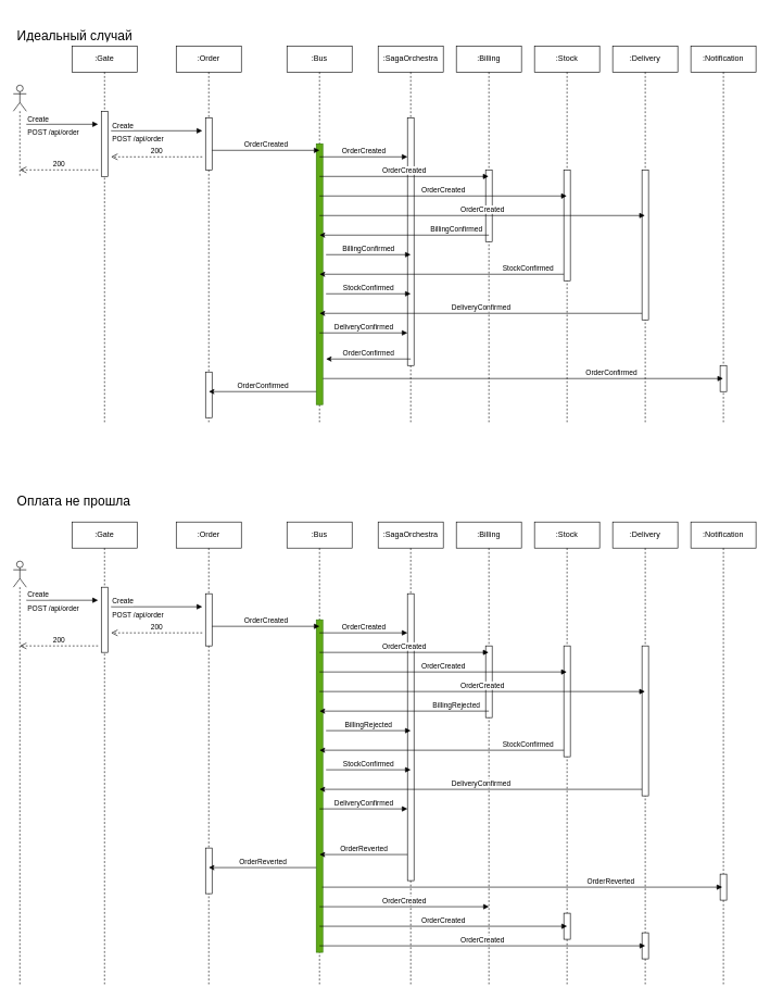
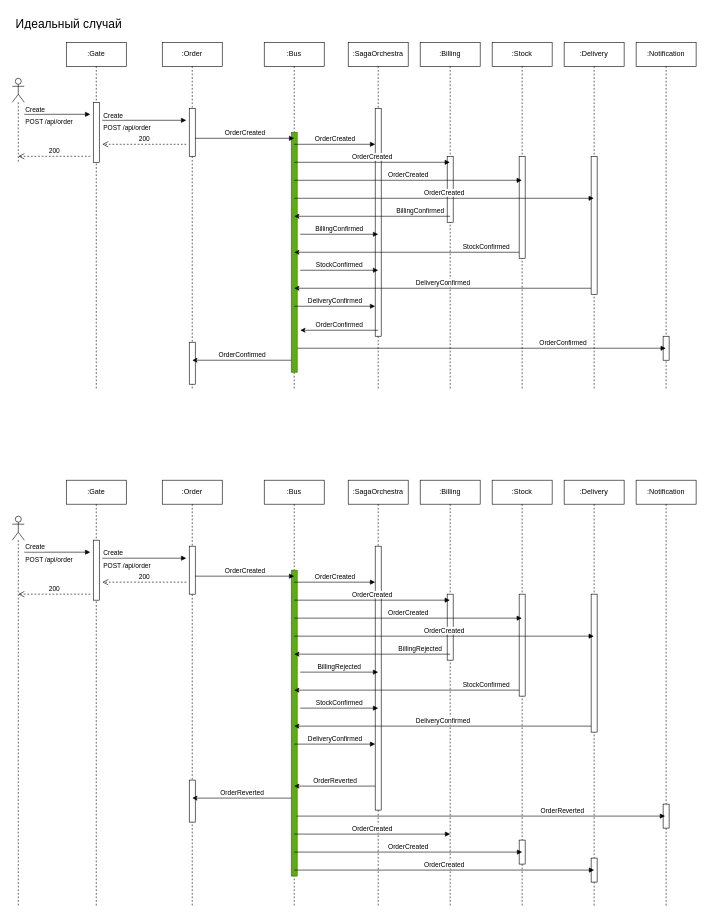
- <mxCell id="40" value="&lt;div style=&quot;font-size: 20px;&quot;&gt;&lt;font face=&quot;Helvetica&quot;&gt;Идеальный случай&lt;/font&gt;&lt;/div&gt;" style="text;strokeColor=none;fillColor=none;align=left;verticalAlign=top;spacingLeft=4;spacingRight=4;overflow=hidden;rotatable=0;points=[[0,0.5],[1,0.5]];portConstraint=eastwest;whiteSpace=wrap;html=1;" vertex="1" parent="1"><mxGeometry x="20" y="35" width="810" height="26" as="geometry" /></mxCell>
+ <mxCell id="40" value="&lt;div style=&quot;font-size: 20px;&quot;&gt;&lt;font face=&quot;Helvetica&quot;&gt;Идеальный случай&lt;/font&gt;&lt;/div&gt;" style="text;strokeColor=none;fillColor=none;align=left;verticalAlign=top;spacingLeft=4;spacingRight=4;overflow=hidden;rotatable=0;points=[[0,0.5],[1,0.5]];portConstraint=eastwest;whiteSpace=wrap;html=1;" vertex="1" parent="1"><mxGeometry x="20" y="20" width="810" height="26" as="geometry" /></mxCell>
- <mxCell id="80" value="&lt;div style=&quot;font-size: 20px;&quot;&gt;Оплата не прошла&lt;/div&gt;" style="text;strokeColor=none;fillColor=none;align=left;verticalAlign=top;spacingLeft=4;spacingRight=4;overflow=hidden;rotatable=0;points=[[0,0.5],[1,0.5]];portConstraint=eastwest;whiteSpace=wrap;html=1;" vertex="1" parent="1"><mxGeometry x="20" y="750" width="810" height="26" as="geometry" /></mxCell>
